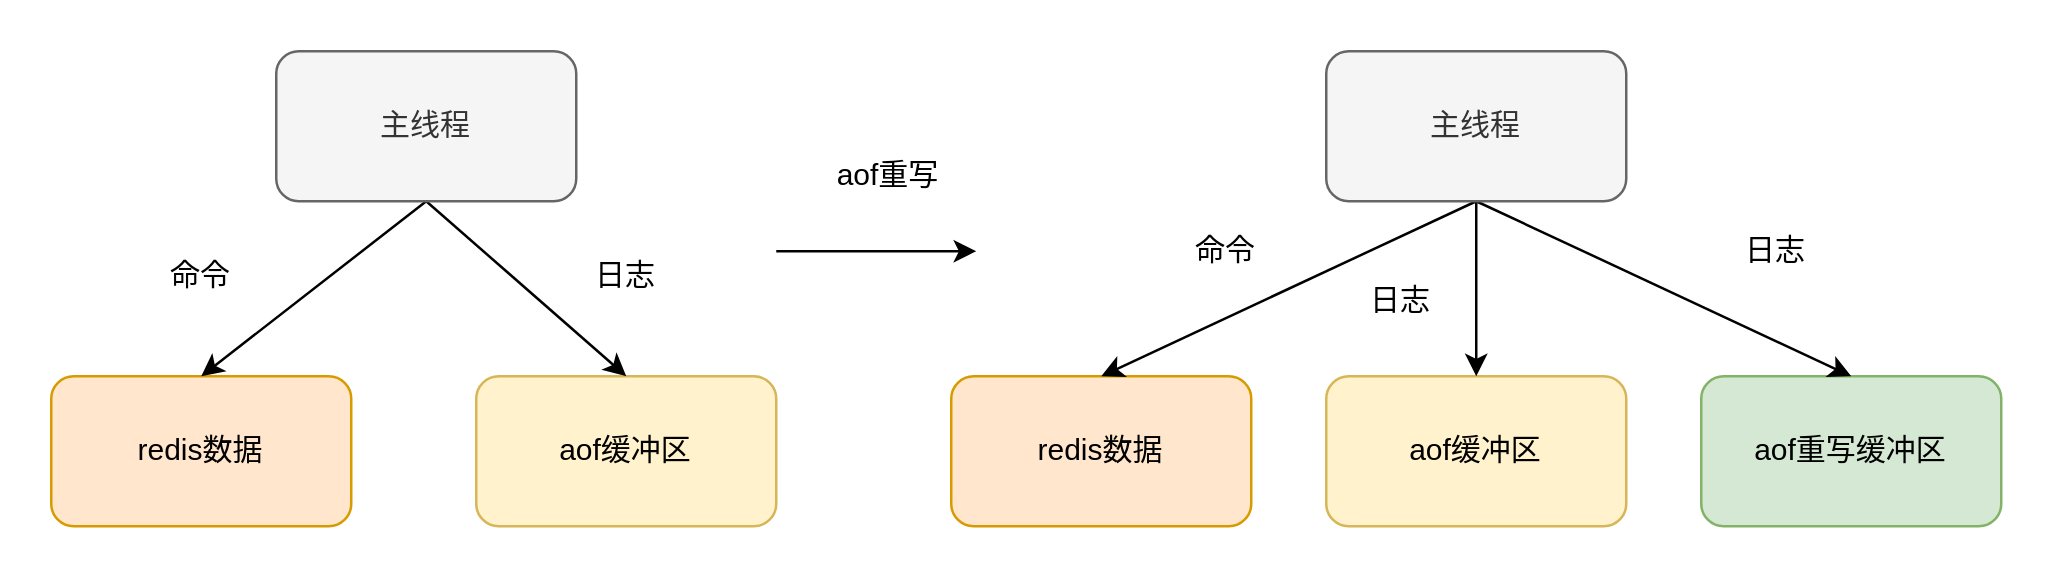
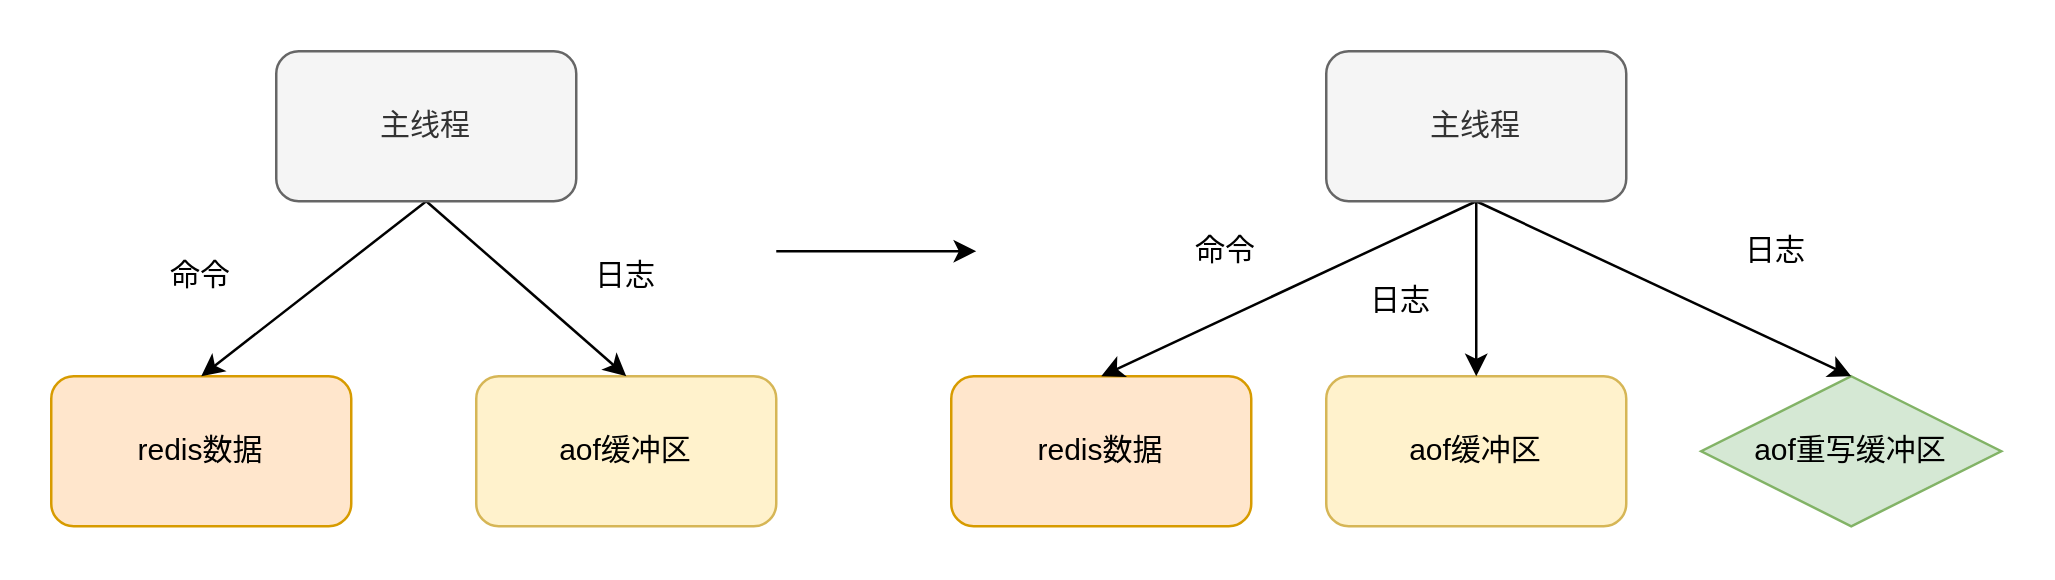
- <mxCell id="15" value="aof重写" style="text;html=1;strokeColor=none;fillColor=none;align=center;verticalAlign=middle;whiteSpace=wrap;rounded=0;" vertex="1" parent="1"><mxGeometry x="320" y="60" width="70" height="20" as="geometry" /></mxCell>
- <mxCell id="4" value="aof重写缓冲区" style="rounded=1;whiteSpace=wrap;html=1;fillColor=#d5e8d4;strokeColor=#82b366;" vertex="1" parent="1"><mxGeometry x="680" y="150" width="120" height="60" as="geometry" /></mxCell>
+ <mxCell id="4" value="aof重写缓冲区" style="rhombus;whiteSpace=wrap;html=1;fillColor=#d5e8d4;strokeColor=#82b366;" vertex="1" parent="1"><mxGeometry x="680" y="150" width="120" height="60" as="geometry" /></mxCell>
